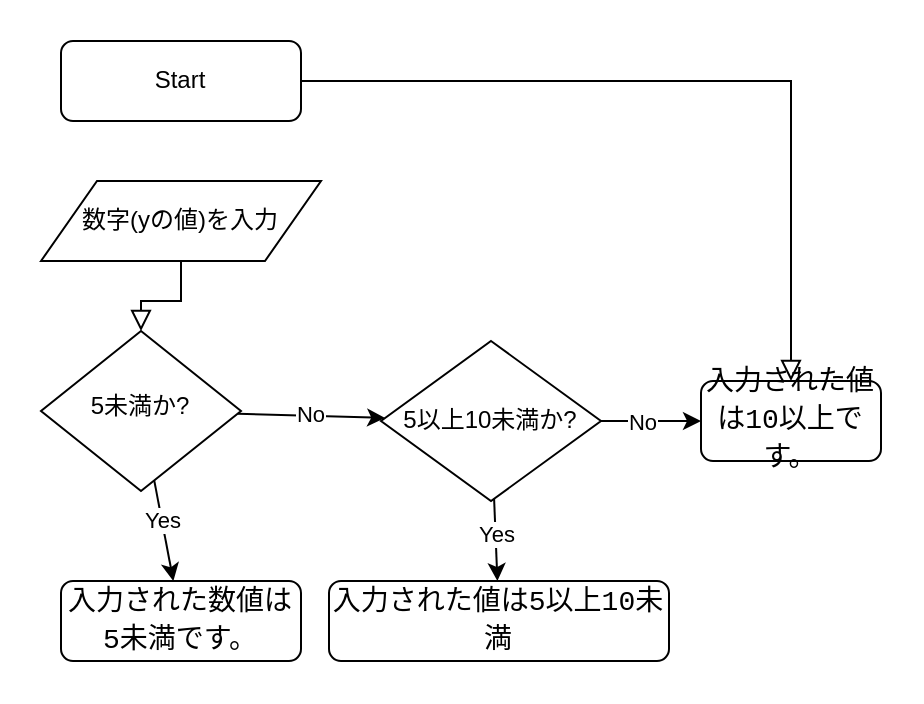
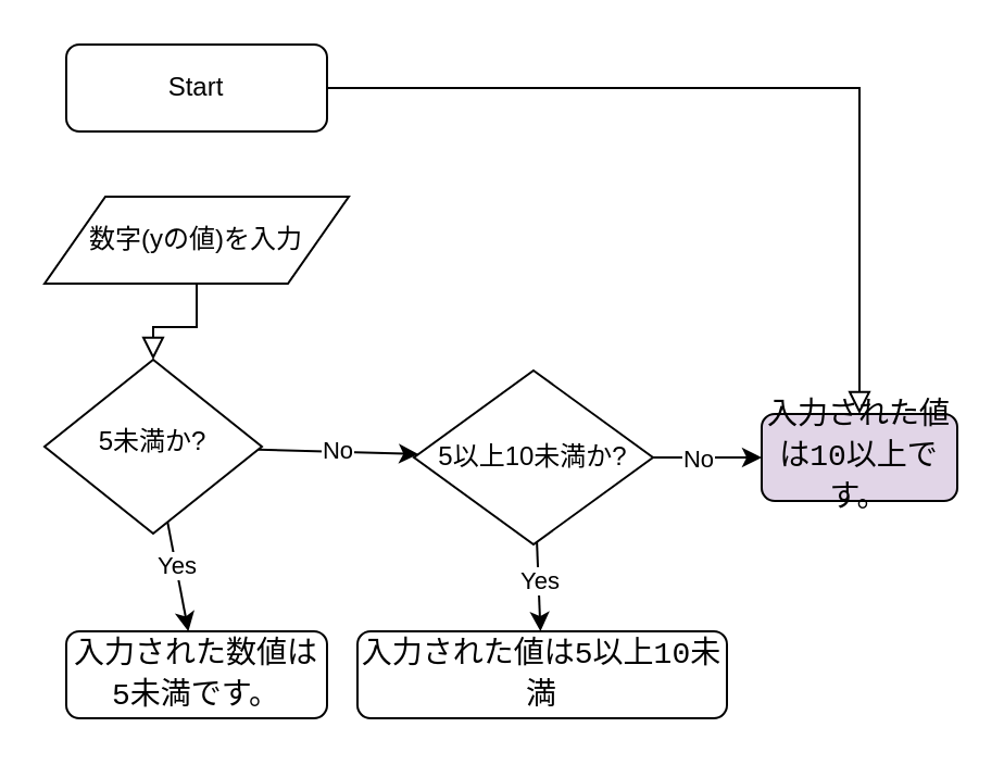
- <mxCell id="17" value="&lt;div style=&quot;font-family: &amp;#34;consolas&amp;#34; , &amp;#34;courier new&amp;#34; , monospace ; font-size: 14px ; line-height: 19px&quot;&gt;&lt;span&gt;入力された値は10以上です。&lt;/span&gt;&lt;/div&gt;" style="rounded=1;whiteSpace=wrap;html=1;" vertex="1" parent="1"><mxGeometry x="350" y="190" width="90" height="40" as="geometry" /></mxCell>
+ <mxCell id="17" value="&lt;div style=&quot;font-family: &amp;#34;consolas&amp;#34; , &amp;#34;courier new&amp;#34; , monospace ; font-size: 14px ; line-height: 19px&quot;&gt;&lt;span&gt;入力された値は10以上です。&lt;/span&gt;&lt;/div&gt;" style="rounded=1;whiteSpace=wrap;html=1;fillColor=#e1d5e7;" vertex="1" parent="1"><mxGeometry x="350" y="190" width="90" height="40" as="geometry" /></mxCell>
